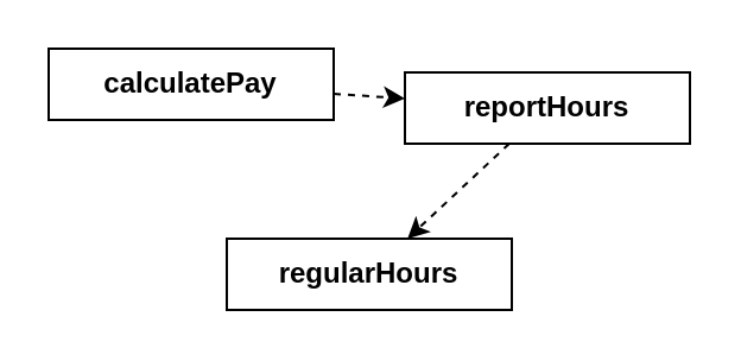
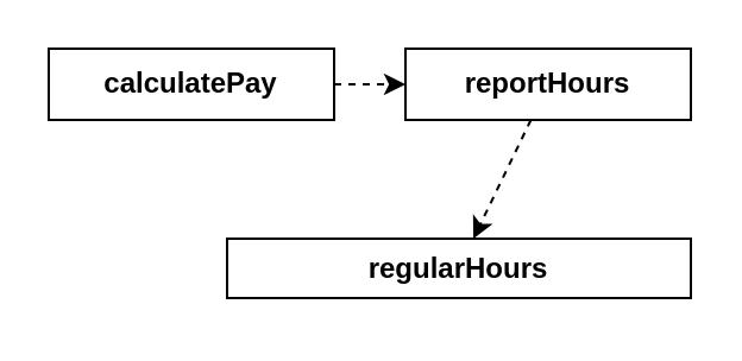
- <mxCell id="2" value="reportHours" style="rounded=0;whiteSpace=wrap;html=1;fontStyle=1" vertex="1" parent="1"><mxGeometry x="170" y="30" width="120" height="30" as="geometry" /></mxCell>
+ <mxCell id="2" value="reportHours" style="rounded=0;whiteSpace=wrap;html=1;fontStyle=1" vertex="1" parent="1"><mxGeometry x="170" y="20" width="120" height="30" as="geometry" /></mxCell>
- <mxCell id="4" value="regularHours" style="rounded=0;whiteSpace=wrap;html=1;fontStyle=1" vertex="1" parent="1"><mxGeometry x="95" y="100" width="120" height="30" as="geometry" /></mxCell>
+ <mxCell id="4" value="regularHours" style="rounded=0;whiteSpace=wrap;html=1;fontStyle=1" vertex="1" parent="1"><mxGeometry x="95" y="100" width="195" height="25" as="geometry" /></mxCell>
